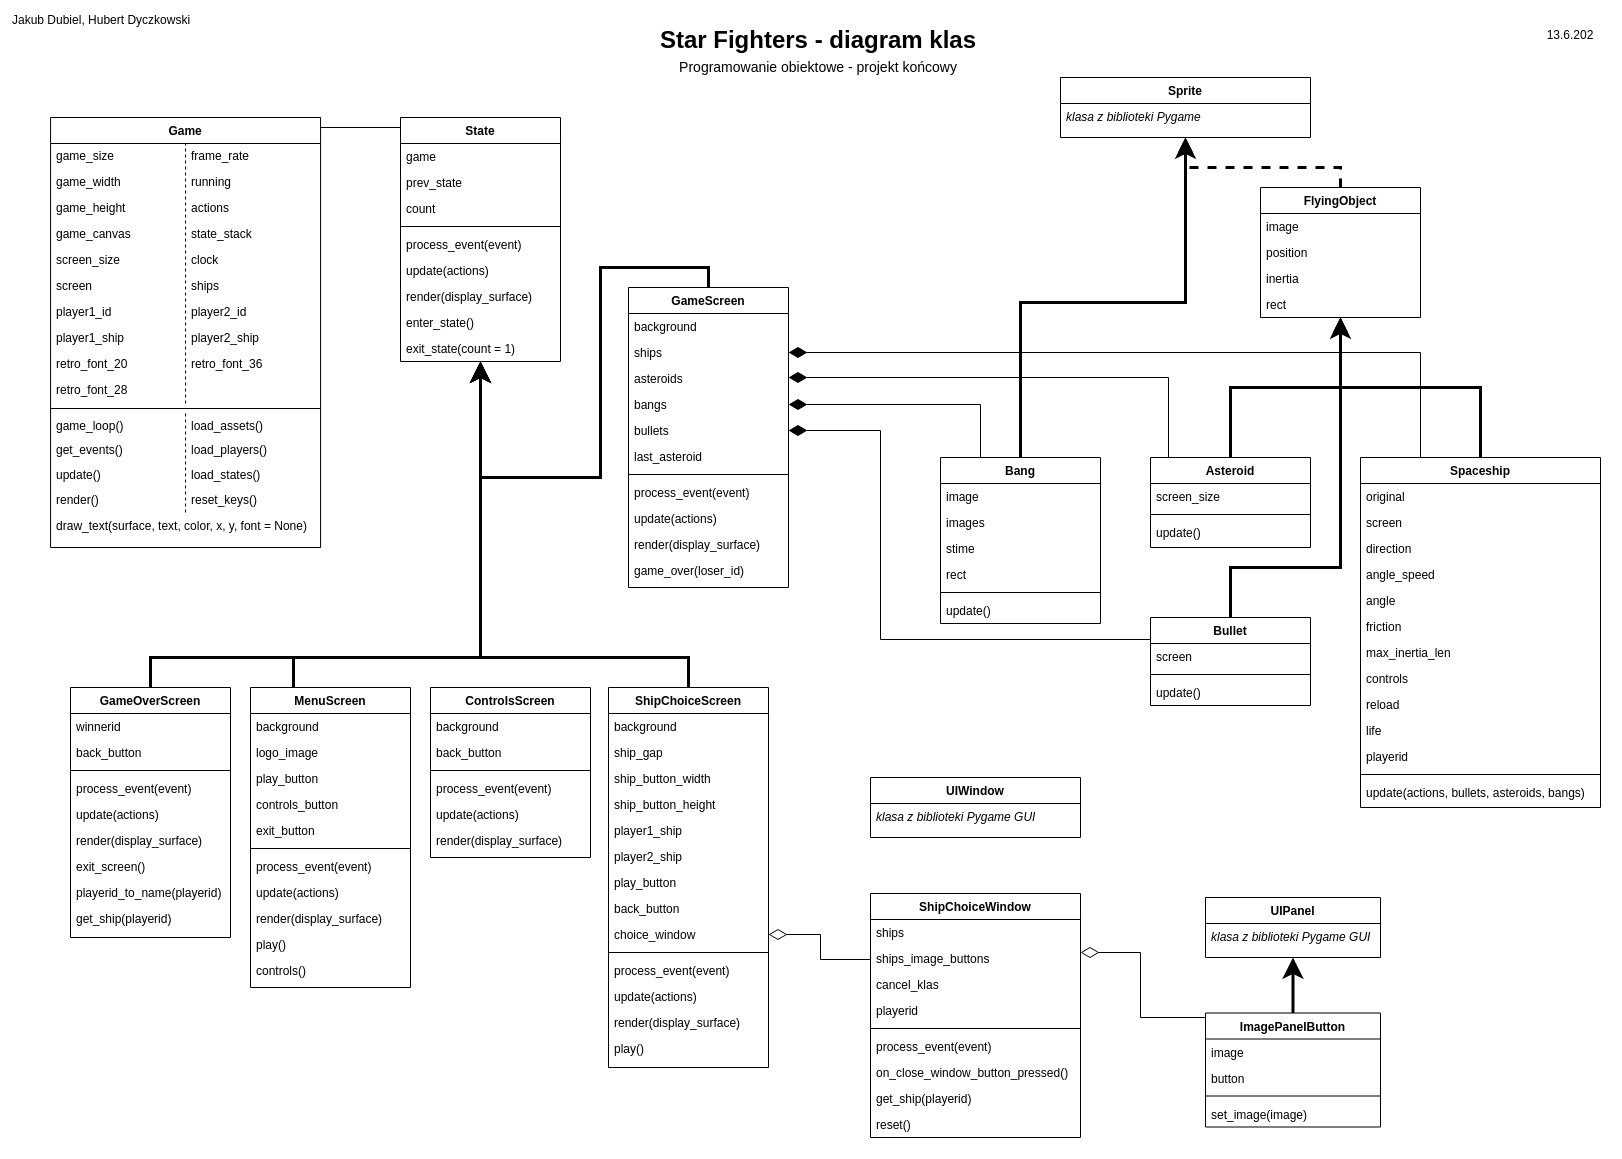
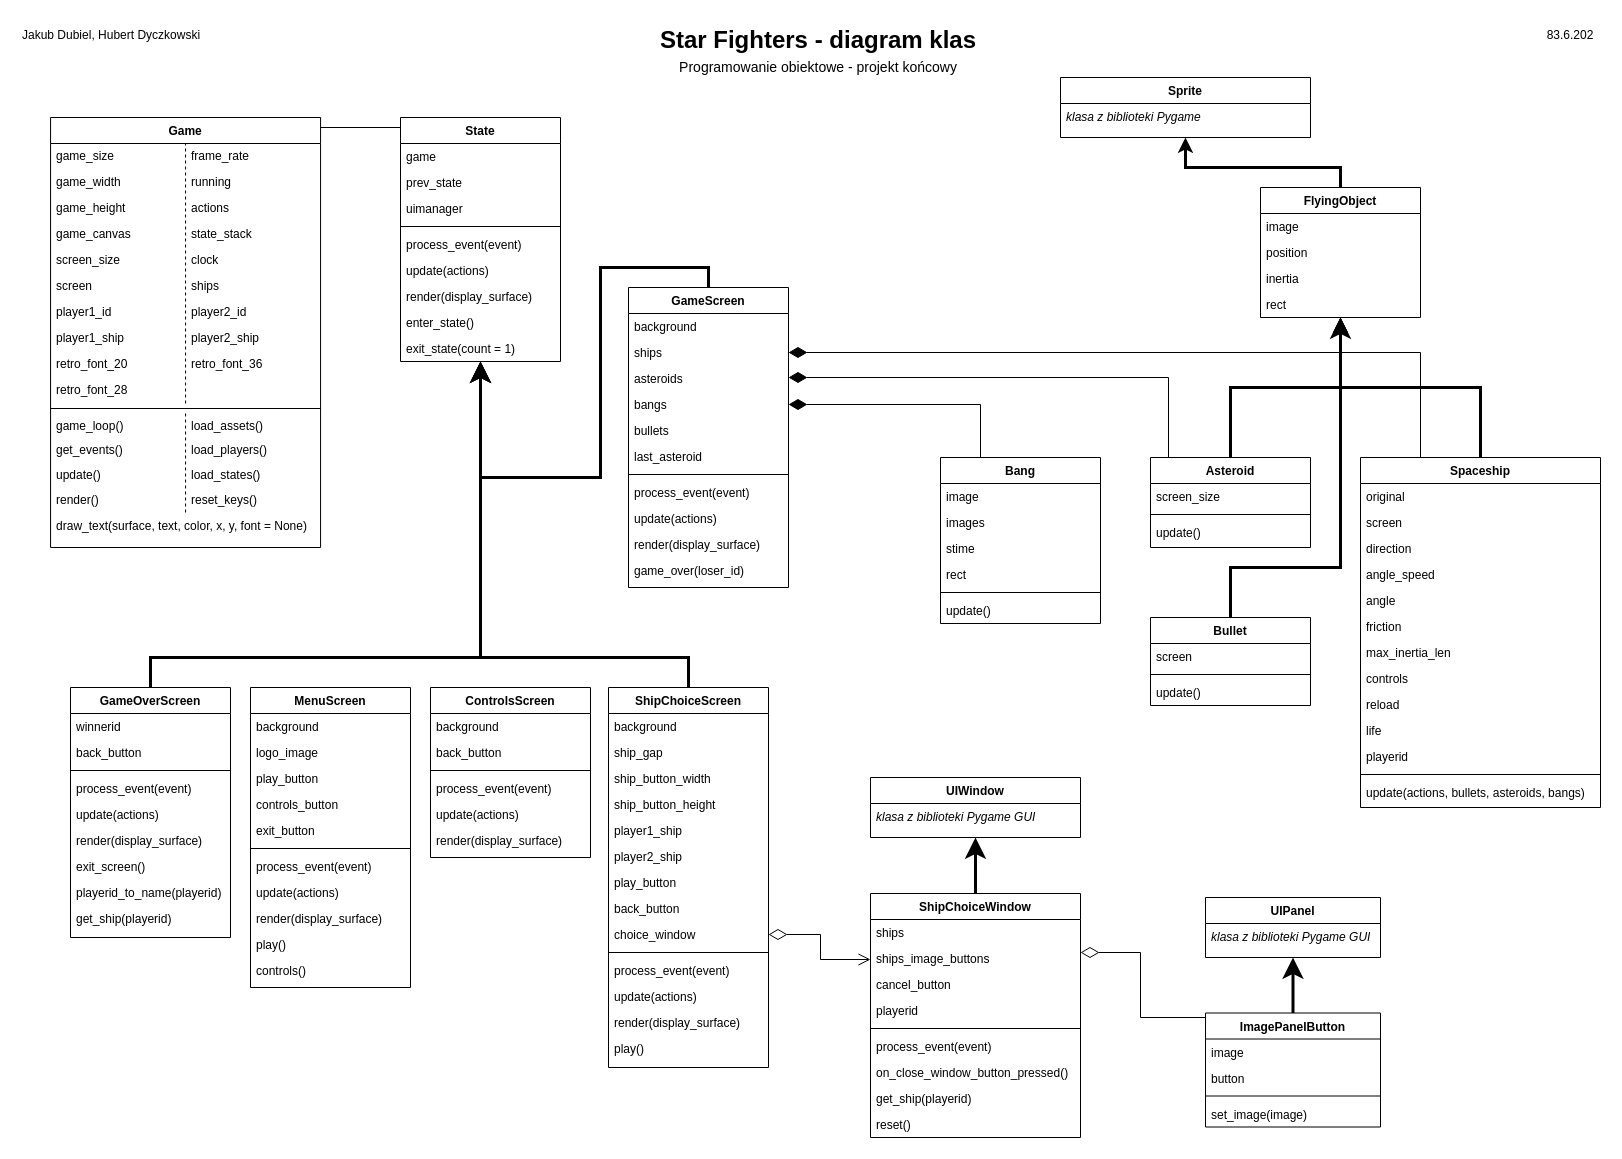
- <mxCell id="184" value="Jakub Dubiel, Hubert Dyczkowski" style="text;html=1;strokeColor=none;fillColor=none;align=left;verticalAlign=middle;whiteSpace=wrap;rounded=0;" parent="1" vertex="1"><mxGeometry x="10" y="5" width="340" height="30" as="geometry" /></mxCell>
+ <mxCell id="184" value="Jakub Dubiel, Hubert Dyczkowski" style="text;html=1;strokeColor=none;fillColor=none;align=left;verticalAlign=middle;whiteSpace=wrap;rounded=0;" parent="1" vertex="1"><mxGeometry x="20" y="20" width="340" height="30" as="geometry" /></mxCell>
- <mxCell id="183" value="13.6.202" style="text;html=1;strokeColor=none;fillColor=none;align=center;verticalAlign=middle;whiteSpace=wrap;rounded=0;" parent="1" vertex="1"><mxGeometry x="1540" y="20" width="60" height="30" as="geometry" /></mxCell>
+ <mxCell id="183" value="83.6.202" style="text;html=1;strokeColor=none;fillColor=none;align=center;verticalAlign=middle;whiteSpace=wrap;rounded=0;" parent="1" vertex="1"><mxGeometry x="1540" y="20" width="60" height="30" as="geometry" /></mxCell>
- <mxCell id="186" style="edgeStyle=orthogonalEdgeStyle;rounded=0;orthogonalLoop=1;jettySize=auto;html=1;entryX=0.5;entryY=1;entryDx=0;entryDy=0;strokeWidth=3;dashed=1;" edge="1" parent="1" source="187" target="157"><mxGeometry relative="1" as="geometry"><Array as="points"><mxPoint x="1340" y="167" /><mxPoint x="1185" y="167" /></Array></mxGeometry></mxCell>
+ <mxCell id="186" style="edgeStyle=orthogonalEdgeStyle;rounded=0;orthogonalLoop=1;jettySize=auto;html=1;entryX=0.5;entryY=1;entryDx=0;entryDy=0;strokeWidth=3;" edge="1" parent="1" source="187" target="157"><mxGeometry relative="1" as="geometry"><Array as="points"><mxPoint x="1340" y="167" /><mxPoint x="1185" y="167" /></Array></mxGeometry></mxCell>
- <mxCell id="62" value="count" style="text;align=left;verticalAlign=top;spacingLeft=4;spacingRight=4;overflow=hidden;rotatable=0;points=[[0,0.5],[1,0.5]];portConstraint=eastwest;" parent="59" vertex="1"><mxGeometry y="78" width="160" height="26" as="geometry" /></mxCell>
+ <mxCell id="62" value="uimanager" style="text;align=left;verticalAlign=top;spacingLeft=4;spacingRight=4;overflow=hidden;rotatable=0;points=[[0,0.5],[1,0.5]];portConstraint=eastwest;" parent="59" vertex="1"><mxGeometry y="78" width="160" height="26" as="geometry" /></mxCell>
- <mxCell id="172" style="edgeStyle=orthogonalEdgeStyle;rounded=0;orthogonalLoop=1;jettySize=auto;html=1;entryX=0.5;entryY=1;entryDx=0;entryDy=0;strokeWidth=3;endSize=12;" edge="1" parent="1" source="173" target="157"><mxGeometry relative="1" as="geometry" /></mxCell>
- <mxCell id="192" style="edgeStyle=orthogonalEdgeStyle;rounded=0;orthogonalLoop=1;jettySize=auto;html=1;entryX=0;entryY=0.25;entryDx=0;entryDy=0;startArrow=diamondThin;startFill=1;endArrow=none;endFill=0;endSize=13;startSize=16;" edge="1" parent="1" source="135" target="165"><mxGeometry relative="1" as="geometry"><Array as="points"><mxPoint x="880" y="430" /><mxPoint x="880" y="639" /></Array></mxGeometry></mxCell>
- <mxCell id="87" style="edgeStyle=orthogonalEdgeStyle;rounded=0;orthogonalLoop=1;jettySize=auto;html=1;startSize=6;endSize=12;strokeWidth=3;" parent="1" source="88" target="59" edge="1"><mxGeometry relative="1" as="geometry"><Array as="points"><mxPoint x="293" y="657" /><mxPoint x="480" y="657" /></Array></mxGeometry></mxCell>
+ <mxCell id="100" style="edgeStyle=orthogonalEdgeStyle;rounded=0;orthogonalLoop=1;jettySize=auto;html=1;startSize=10;endSize=12;strokeWidth=3;" parent="1" source="101" target="111" edge="1"><mxGeometry relative="1" as="geometry" /></mxCell>
- <mxCell id="169" style="edgeStyle=orthogonalEdgeStyle;rounded=0;orthogonalLoop=1;jettySize=auto;html=1;endArrow=none;endFill=0;startArrow=diamondThin;startFill=0;targetPerimeterSpacing=0;endSize=10;startSize=16;exitX=1;exitY=0.5;exitDx=0;exitDy=0;" parent="1" source="123" target="101" edge="1"><mxGeometry relative="1" as="geometry"><Array as="points"><mxPoint x="820" y="934" /><mxPoint x="820" y="959" /></Array></mxGeometry></mxCell>
+ <mxCell id="169" style="edgeStyle=orthogonalEdgeStyle;rounded=0;orthogonalLoop=1;jettySize=auto;html=1;endArrow=open;endFill=0;startArrow=diamondThin;startFill=0;targetPerimeterSpacing=0;endSize=10;startSize=16;exitX=1;exitY=0.5;exitDx=0;exitDy=0;" parent="1" source="123" target="101" edge="1"><mxGeometry relative="1" as="geometry"><Array as="points"><mxPoint x="820" y="934" /><mxPoint x="820" y="959" /></Array></mxGeometry></mxCell>
- <mxCell id="104" value="cancel_klas" style="text;align=left;verticalAlign=top;spacingLeft=4;spacingRight=4;overflow=hidden;rotatable=0;points=[[0,0.5],[1,0.5]];portConstraint=eastwest;" parent="101" vertex="1"><mxGeometry y="78" width="210" height="26" as="geometry" /></mxCell>
+ <mxCell id="104" value="cancel_button" style="text;align=left;verticalAlign=top;spacingLeft=4;spacingRight=4;overflow=hidden;rotatable=0;points=[[0,0.5],[1,0.5]];portConstraint=eastwest;" parent="101" vertex="1"><mxGeometry y="78" width="210" height="26" as="geometry" /></mxCell>
